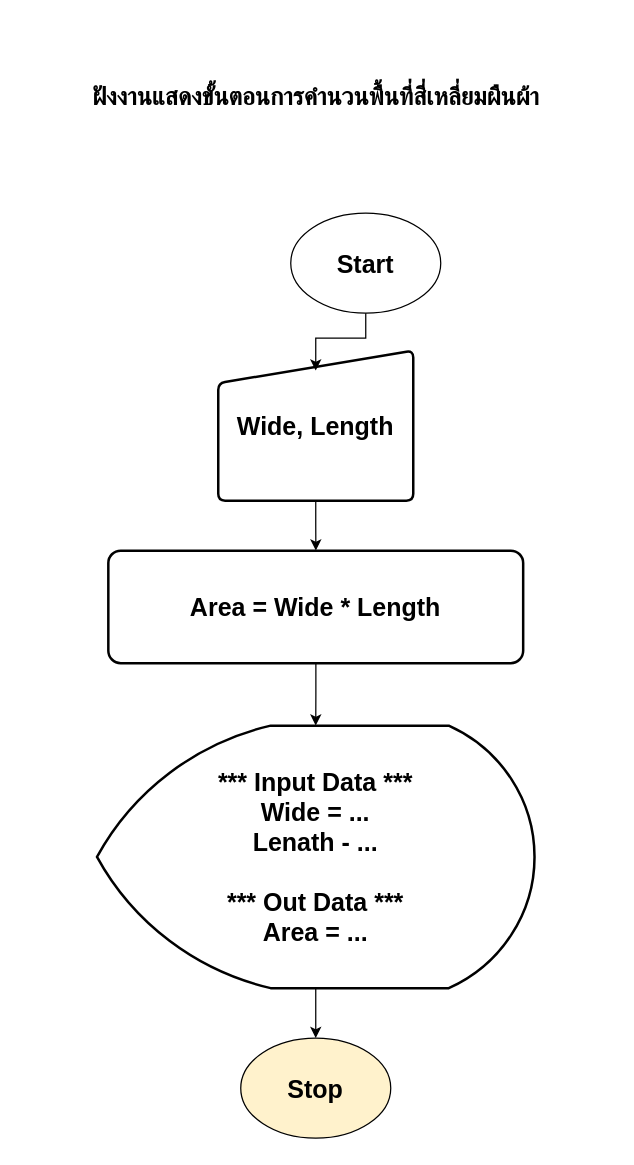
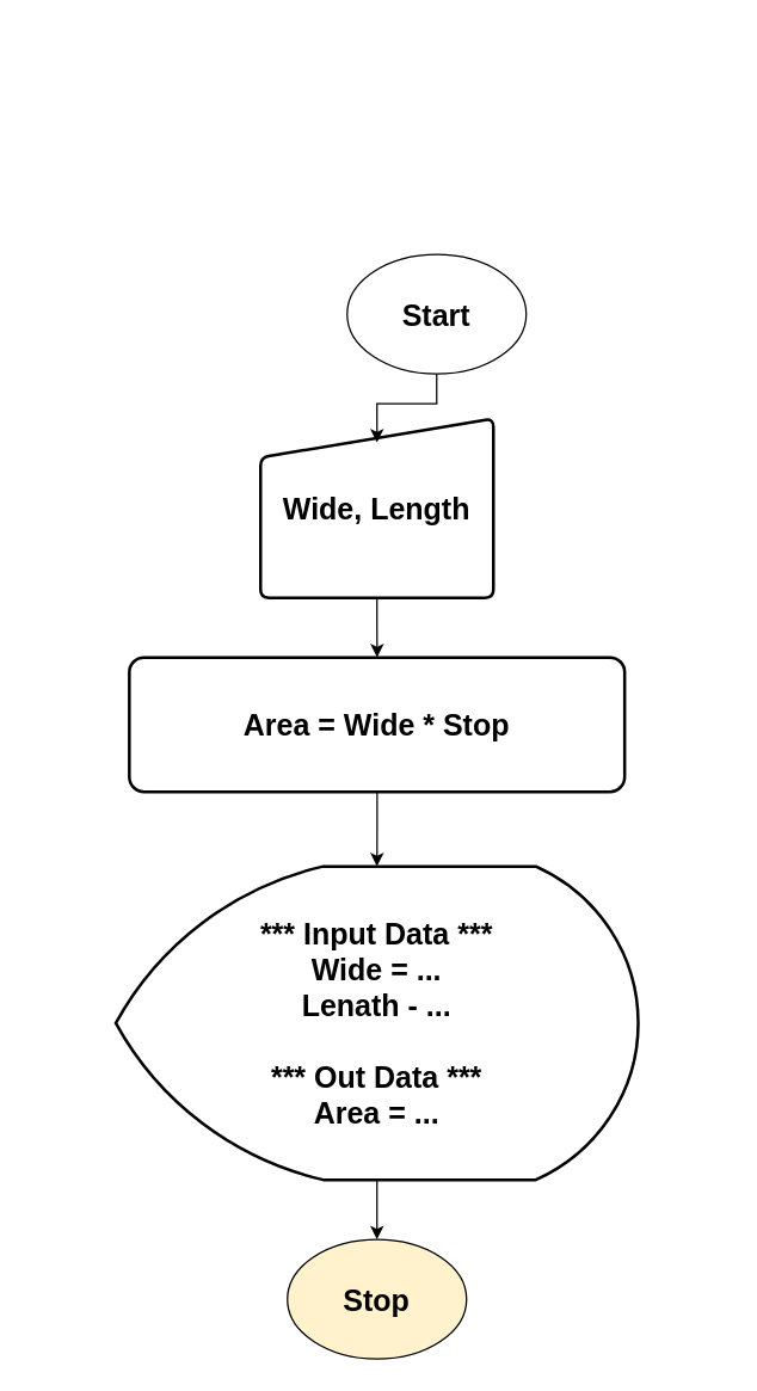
- <mxCell id="11" value="ฝังงานแสดงขั้นตอนการคำนวนพื้นที่สี่เหลี่ยมผืนผ้า" style="text;html=1;align=center;verticalAlign=middle;whiteSpace=wrap;rounded=0;fontStyle=1;fontSize=20;" vertex="1" parent="1"><mxGeometry x="20" y="20" width="465" height="112.5" as="geometry" /></mxCell>
- <mxCell id="7" value="&lt;b&gt;&lt;font style=&quot;font-size: 20px;&quot;&gt;Area = Wide * Length&lt;/font&gt;&lt;/b&gt;" style="rounded=1;whiteSpace=wrap;html=1;strokeWidth=2;arcSize=11;" vertex="1" parent="1"><mxGeometry x="86.06" y="440" width="331.88" height="90" as="geometry" /></mxCell>
+ <mxCell id="7" value="&lt;b&gt;&lt;font style=&quot;font-size: 20px;&quot;&gt;Area = Wide * Stop&lt;/font&gt;&lt;/b&gt;" style="rounded=1;whiteSpace=wrap;html=1;strokeWidth=2;arcSize=11;" vertex="1" parent="1"><mxGeometry x="86.06" y="440" width="331.88" height="90" as="geometry" /></mxCell>
